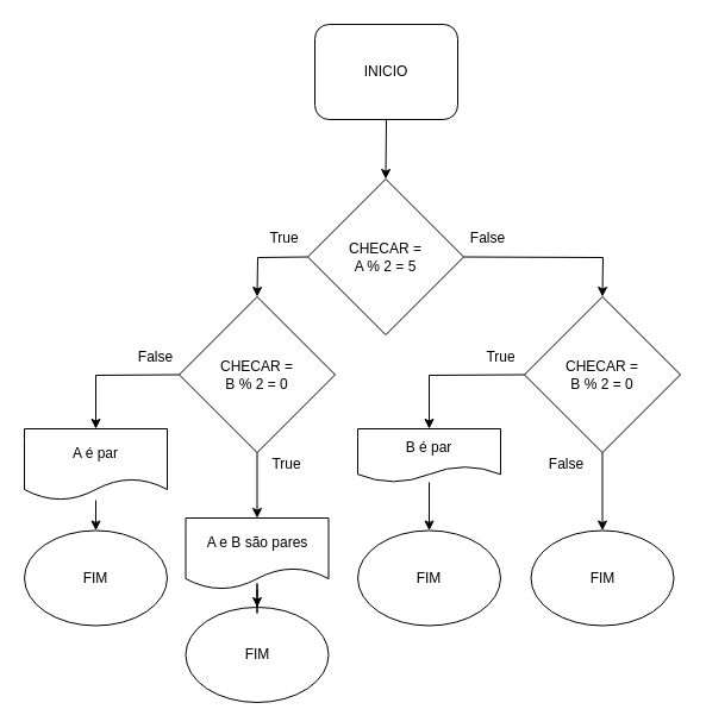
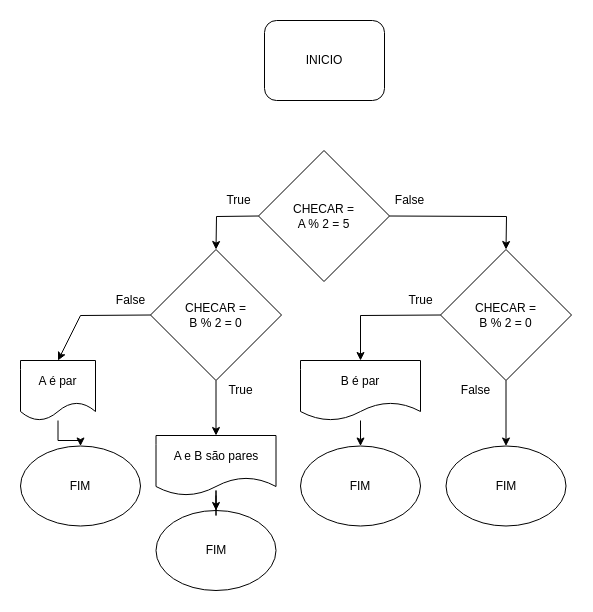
- <mxCell id="3" value="" style="endArrow=classic;html=1;rounded=0;exitX=0.5;exitY=1;exitDx=0;exitDy=0;entryX=0.5;entryY=0;entryDx=0;entryDy=0;" parent="1" source="2" target="5" edge="1"><mxGeometry width="50" height="50" relative="1" as="geometry"><mxPoint x="290" y="140" as="sourcePoint" /><mxPoint x="324" y="50" as="targetPoint" /></mxGeometry></mxCell>
- <mxCell id="23" value="&lt;span&gt;B é par&lt;/span&gt;" style="shape=document;whiteSpace=wrap;html=1;boundedLbl=1;" parent="1" vertex="1"><mxGeometry x="300" y="360" width="120" height="45" as="geometry" /></mxCell>
+ <mxCell id="23" value="&lt;span&gt;B é par&lt;/span&gt;" style="shape=document;whiteSpace=wrap;html=1;boundedLbl=1;" parent="1" vertex="1"><mxGeometry x="300" y="360" width="120" height="60" as="geometry" /></mxCell>
- <mxCell id="19" value="&lt;span&gt;A é par&lt;/span&gt;" style="shape=document;whiteSpace=wrap;html=1;boundedLbl=1;" parent="1" vertex="1"><mxGeometry x="20" y="360" width="120" height="60" as="geometry" /></mxCell>
+ <mxCell id="19" value="&lt;span&gt;A é par&lt;/span&gt;" style="shape=document;whiteSpace=wrap;html=1;boundedLbl=1;" parent="1" vertex="1"><mxGeometry x="20" y="360" width="75" height="60" as="geometry" /></mxCell>
